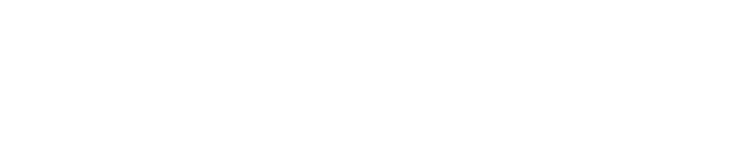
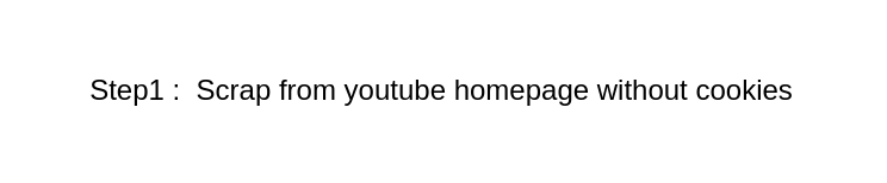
+ <mxCell id="2" value="Step1 :&amp;nbsp; Scrap from youtube homepage without cookies&lt;br&gt;" style="text;strokeColor=none;fillColor=none;html=1;align=center;verticalAlign=middle;whiteSpace=wrap;rounded=0;" vertex="1" parent="1"><mxGeometry x="20" y="20" width="330" height="35" as="geometry" /></mxCell>
